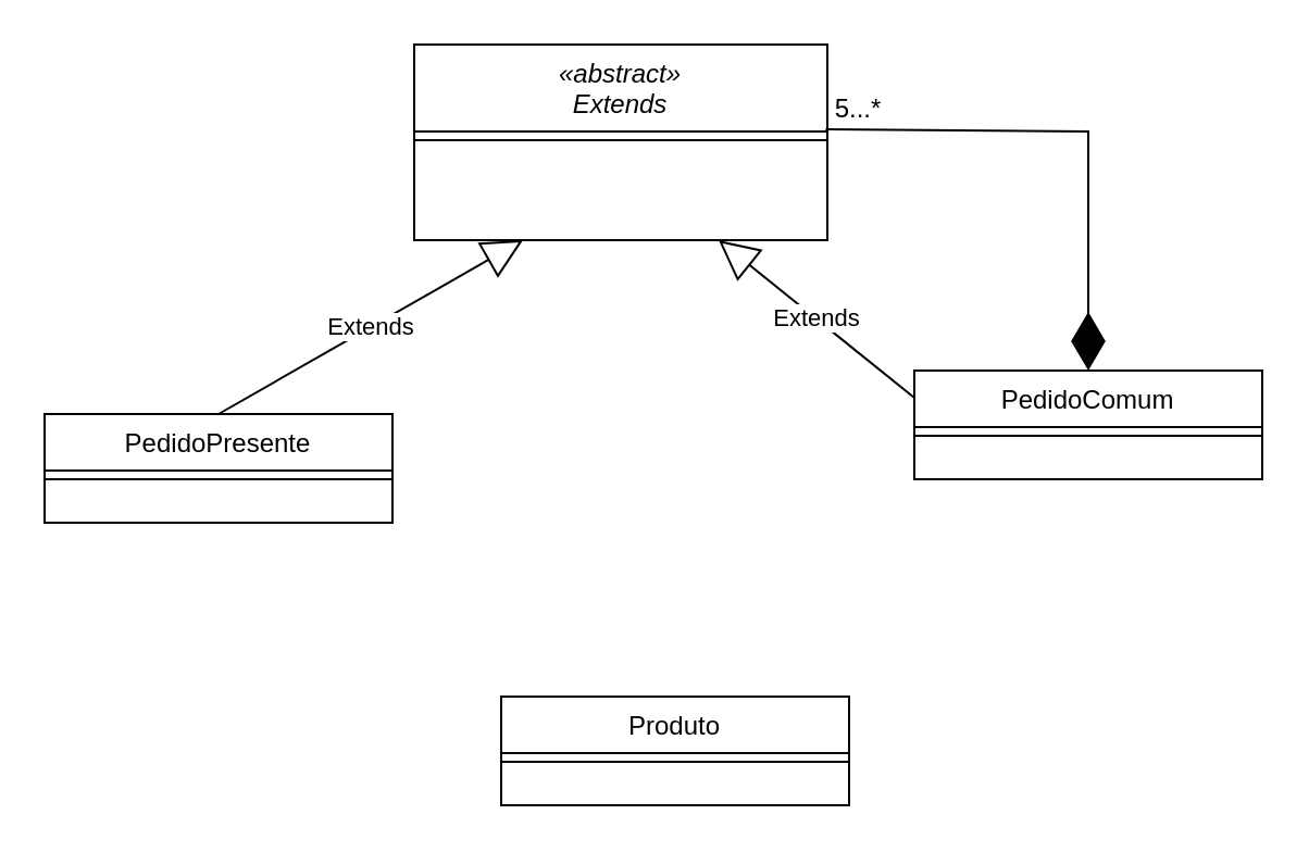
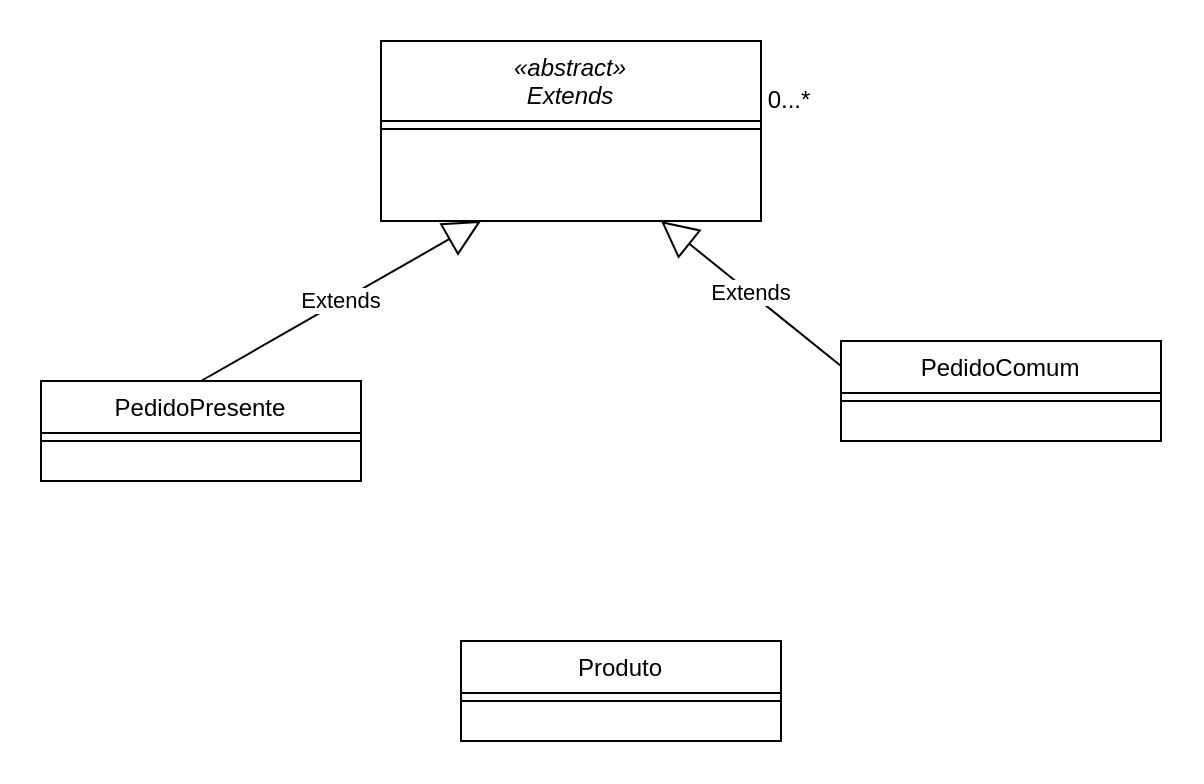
- <mxCell id="13" value="5...*" style="text;html=1;align=center;verticalAlign=middle;resizable=0;points=[];autosize=1;strokeColor=none;fillColor=none;" vertex="1" parent="1"><mxGeometry x="374" y="35" width="40" height="30" as="geometry" /></mxCell>
+ <mxCell id="13" value="0...*" style="text;html=1;align=center;verticalAlign=middle;resizable=0;points=[];autosize=1;strokeColor=none;fillColor=none;" vertex="1" parent="1"><mxGeometry x="374" y="35" width="40" height="30" as="geometry" /></mxCell>
- <mxCell id="10" value="" style="endArrow=diamondThin;endFill=1;endSize=24;html=1;rounded=0;exitX=0.996;exitY=0.433;exitDx=0;exitDy=0;exitPerimeter=0;" edge="1" parent="1" source="2" target="8"><mxGeometry width="160" relative="1" as="geometry"><mxPoint x="410" y="60" as="sourcePoint" /><mxPoint x="570" y="60" as="targetPoint" /><Array as="points"><mxPoint x="500" y="60" /></Array></mxGeometry></mxCell>
